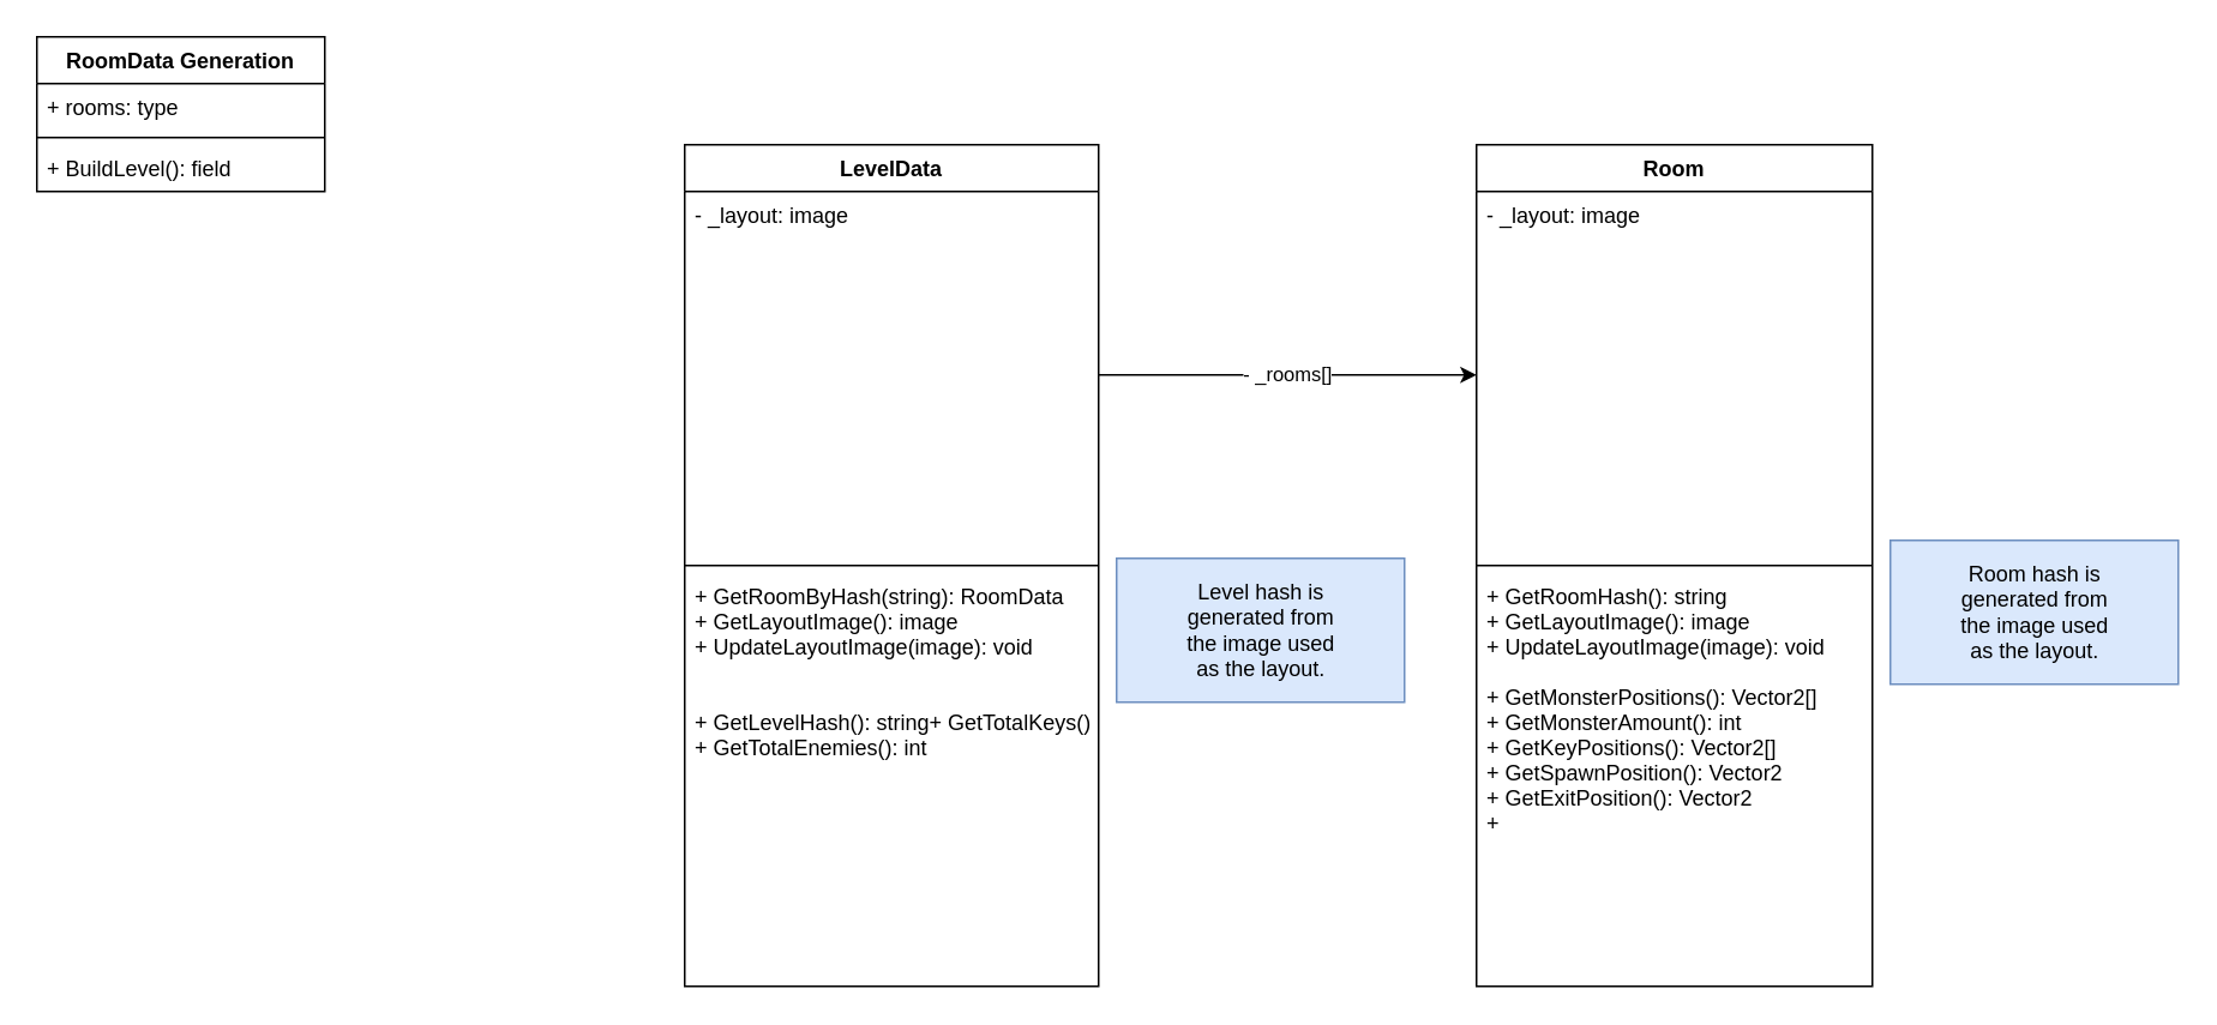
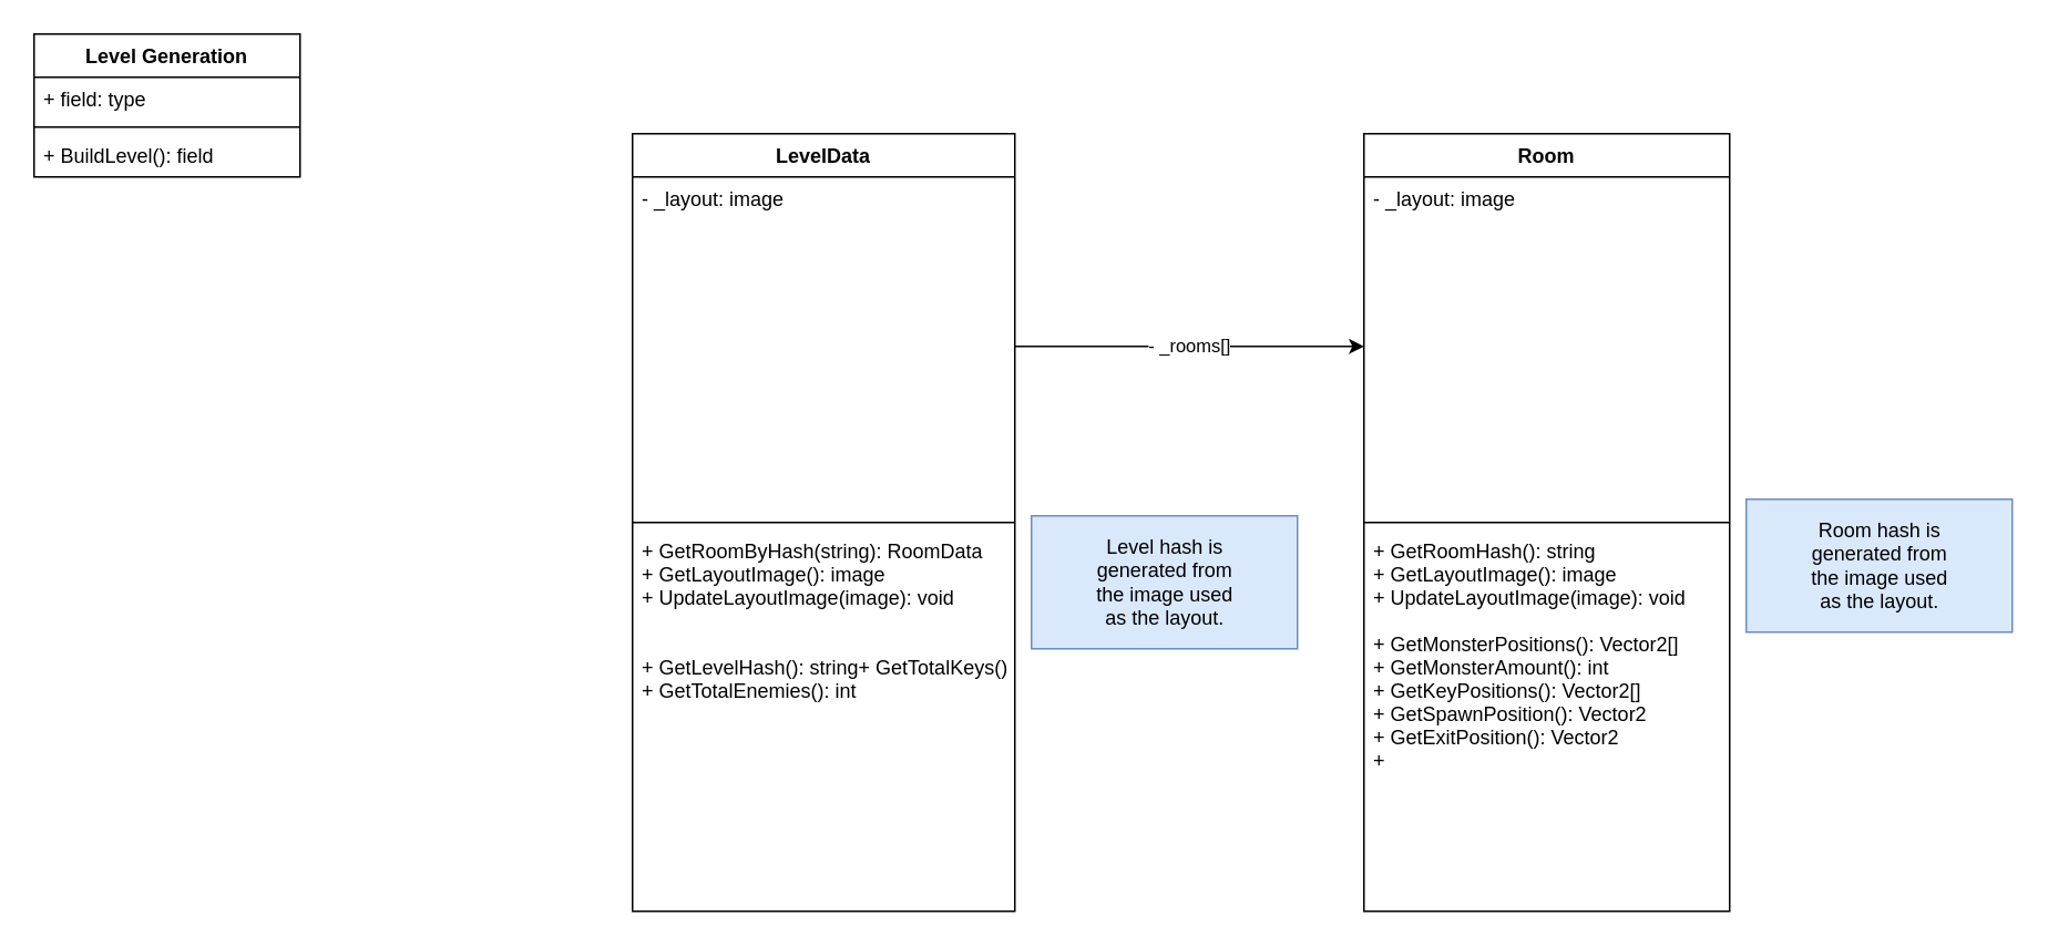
- <mxCell id="2" value="RoomData Generation" style="swimlane;fontStyle=1;align=center;verticalAlign=top;childLayout=stackLayout;horizontal=1;startSize=26;horizontalStack=0;resizeParent=1;resizeParentMax=0;resizeLast=0;collapsible=1;marginBottom=0;" vertex="1" parent="1"><mxGeometry x="20" y="20" width="160" height="86" as="geometry" /></mxCell>
+ <mxCell id="2" value="Level Generation" style="swimlane;fontStyle=1;align=center;verticalAlign=top;childLayout=stackLayout;horizontal=1;startSize=26;horizontalStack=0;resizeParent=1;resizeParentMax=0;resizeLast=0;collapsible=1;marginBottom=0;" vertex="1" parent="1"><mxGeometry x="20" y="20" width="160" height="86" as="geometry" /></mxCell>
- <mxCell id="3" value="+ rooms: type" style="text;strokeColor=none;fillColor=none;align=left;verticalAlign=top;spacingLeft=4;spacingRight=4;overflow=hidden;rotatable=0;points=[[0,0.5],[1,0.5]];portConstraint=eastwest;" vertex="1" parent="2"><mxGeometry y="26" width="160" height="26" as="geometry" /></mxCell>
+ <mxCell id="3" value="+ field: type" style="text;strokeColor=none;fillColor=none;align=left;verticalAlign=top;spacingLeft=4;spacingRight=4;overflow=hidden;rotatable=0;points=[[0,0.5],[1,0.5]];portConstraint=eastwest;" vertex="1" parent="2"><mxGeometry y="26" width="160" height="26" as="geometry" /></mxCell>
